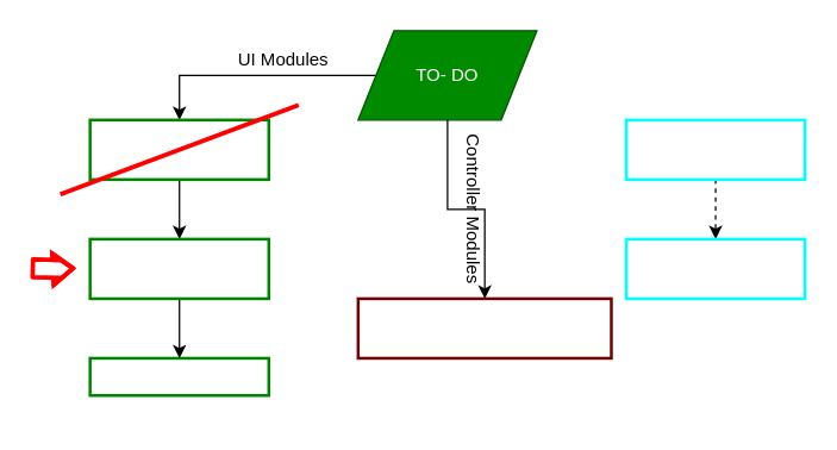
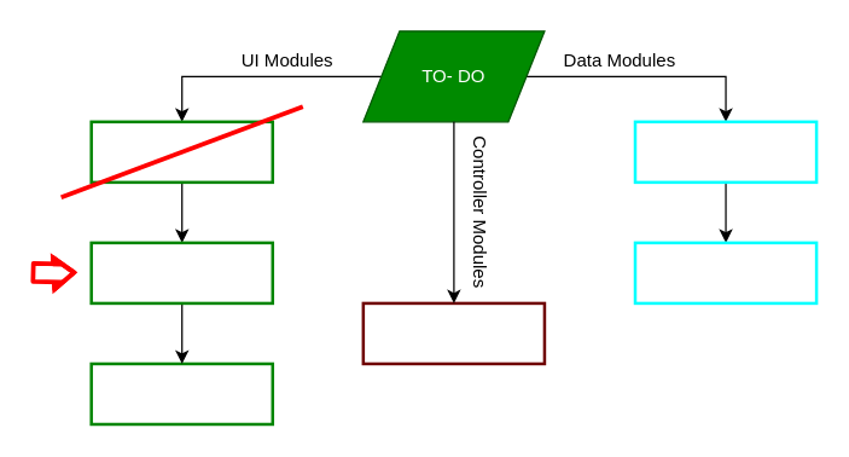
+ <mxCell id="15" value="Data Modules" style="text;html=1;strokeColor=none;fillColor=none;align=center;verticalAlign=middle;whiteSpace=wrap;rounded=0;" parent="1" vertex="1"><mxGeometry x="360" y="30" width="100" height="20" as="geometry" /></mxCell>
+ <mxCell id="2" value="" style="edgeStyle=orthogonalEdgeStyle;rounded=0;orthogonalLoop=1;jettySize=auto;html=1;entryX=0.5;entryY=0;entryDx=0;entryDy=0;" parent="1" source="4" target="10" edge="1"><mxGeometry relative="1" as="geometry"><mxPoint x="452" y="50" as="targetPoint" /><Array as="points"><mxPoint x="480" y="50" /></Array></mxGeometry></mxCell>
- <mxCell id="9" style="edgeStyle=orthogonalEdgeStyle;rounded=0;orthogonalLoop=1;jettySize=auto;html=1;exitX=0.5;exitY=1;exitDx=0;exitDy=0;entryX=0.5;entryY=0;entryDx=0;entryDy=0;dashed=1;" parent="1" source="10" target="13" edge="1"><mxGeometry relative="1" as="geometry" /></mxCell>
+ <mxCell id="9" style="edgeStyle=orthogonalEdgeStyle;rounded=0;orthogonalLoop=1;jettySize=auto;html=1;exitX=0.5;exitY=1;exitDx=0;exitDy=0;entryX=0.5;entryY=0;entryDx=0;entryDy=0;" parent="1" source="10" target="13" edge="1"><mxGeometry relative="1" as="geometry" /></mxCell>
- <mxCell id="5" value="Expense add Event handler integration" style="rounded=0;whiteSpace=wrap;html=1;fontFamily=Helvetica;fontSize=12;fontColor=#ffffff;align=center;strokeColor=#6F0000;fillColor=none;strokeWidth=2;" parent="1" vertex="1"><mxGeometry x="240" y="200" width="170" height="40" as="geometry" /></mxCell>
+ <mxCell id="5" value="Expense add Event handler integration" style="rounded=0;whiteSpace=wrap;html=1;fontFamily=Helvetica;fontSize=12;fontColor=#ffffff;align=center;strokeColor=#6F0000;fillColor=none;strokeWidth=2;" parent="1" vertex="1"><mxGeometry x="240" y="200" width="120" height="40" as="geometry" /></mxCell>
- <mxCell id="8" value="Update UI" style="rounded=0;whiteSpace=wrap;html=1;fontFamily=Helvetica;fontSize=12;fontColor=#ffffff;align=center;strokeColor=#008500;fillColor=none;strokeWidth=2;" parent="1" vertex="1"><mxGeometry x="60" y="240" width="120" height="25" as="geometry" /></mxCell>
+ <mxCell id="8" value="Update UI" style="rounded=0;whiteSpace=wrap;html=1;fontFamily=Helvetica;fontSize=12;fontColor=#ffffff;align=center;strokeColor=#008500;fillColor=none;strokeWidth=2;" parent="1" vertex="1"><mxGeometry x="60" y="240" width="120" height="40" as="geometry" /></mxCell>
